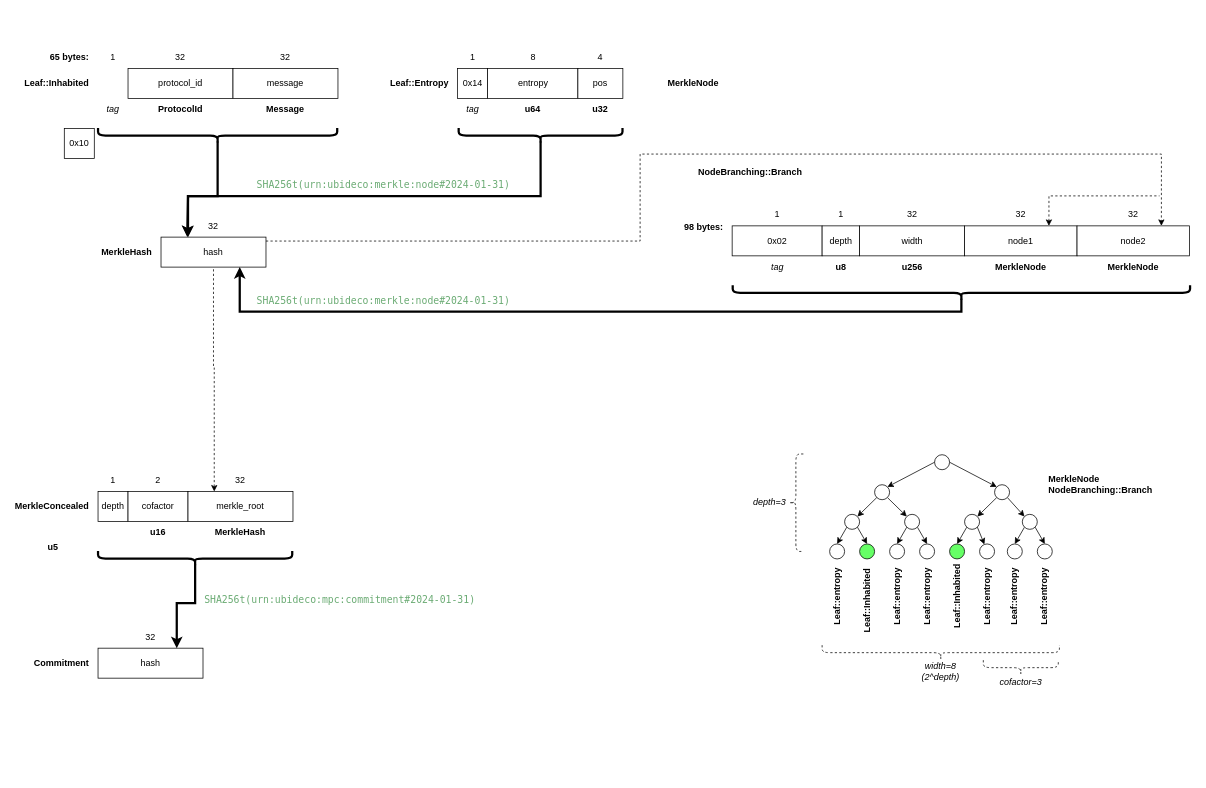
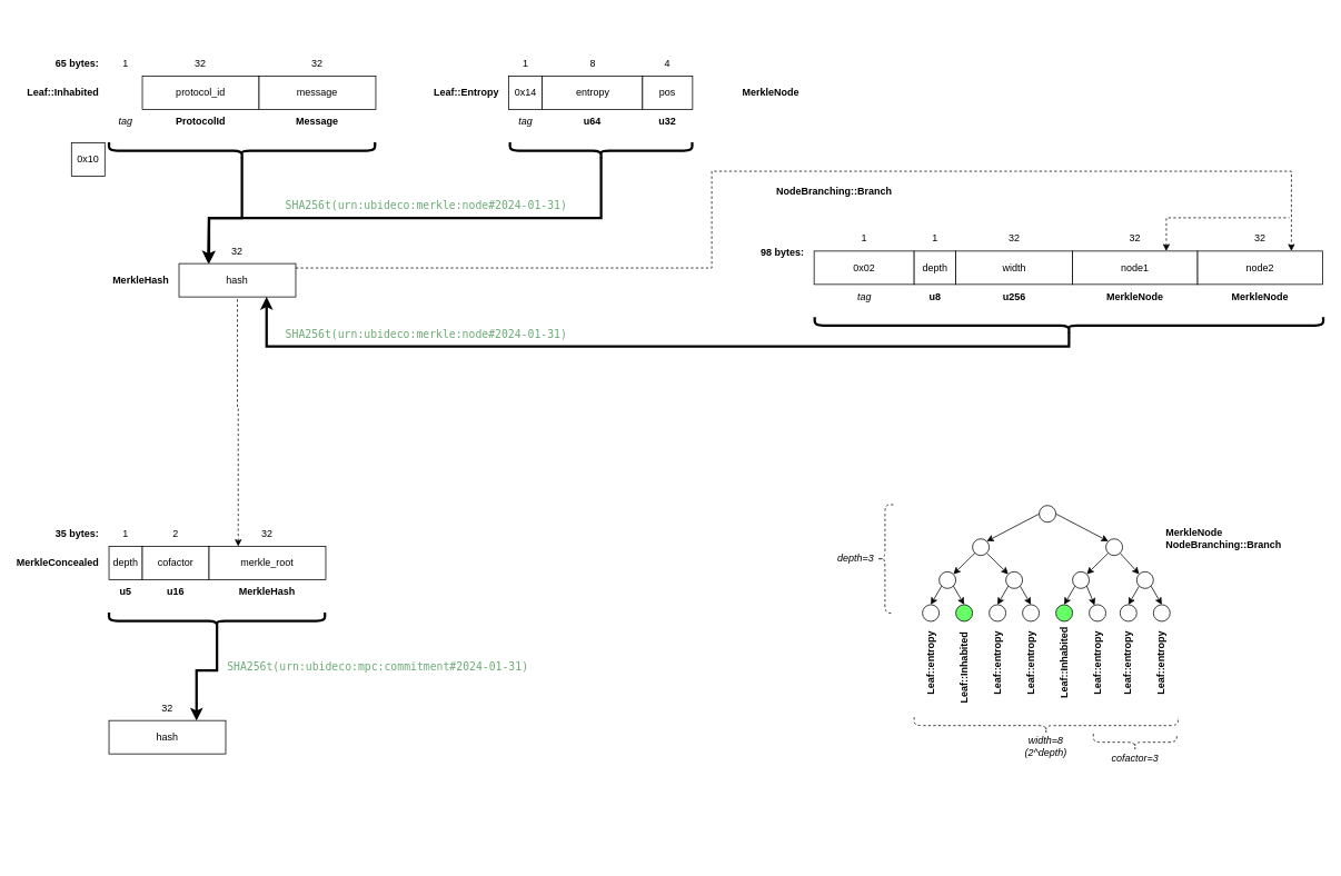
+ <mxCell id="66" value="35 bytes:" style="text;html=1;align=right;verticalAlign=middle;whiteSpace=wrap;rounded=0;fontStyle=1" parent="1" vertex="1"><mxGeometry x="40" y="625" width="80" height="30" as="geometry" /></mxCell>
- <mxCell id="69" value="u5" style="text;html=1;align=center;verticalAlign=middle;whiteSpace=wrap;rounded=0;fontStyle=1" parent="1" vertex="1"><mxGeometry x="50" y="715" width="40" height="30" as="geometry" /></mxCell>
+ <mxCell id="69" value="u5" style="text;html=1;align=center;verticalAlign=middle;whiteSpace=wrap;rounded=0;fontStyle=1" parent="1" vertex="1"><mxGeometry x="130" y="695" width="40" height="30" as="geometry" /></mxCell>
- <mxCell id="55" value="Commitment" style="text;html=1;align=right;verticalAlign=middle;whiteSpace=wrap;rounded=0;fontStyle=1" parent="54" vertex="1"><mxGeometry y="35" width="90" height="30" as="geometry" /></mxCell>
